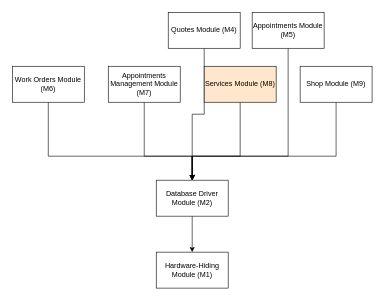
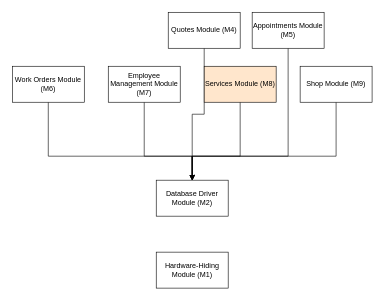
- <mxCell id="13" value="Appointments Management Module (M7)" style="rounded=0;whiteSpace=wrap;html=1;" parent="1" vertex="1"><mxGeometry x="180" y="110" width="120" height="60" as="geometry" /></mxCell>
+ <mxCell id="13" value="Employee Management Module (M7)" style="rounded=0;whiteSpace=wrap;html=1;" parent="1" vertex="1"><mxGeometry x="180" y="110" width="120" height="60" as="geometry" /></mxCell>
- <mxCell id="2" style="edgeStyle=orthogonalEdgeStyle;rounded=0;orthogonalLoop=1;jettySize=auto;html=1;exitX=0.5;exitY=1;exitDx=0;exitDy=0;entryX=0.5;entryY=0;entryDx=0;entryDy=0;" parent="1" source="3" target="16" edge="1"><mxGeometry relative="1" as="geometry" /></mxCell>
